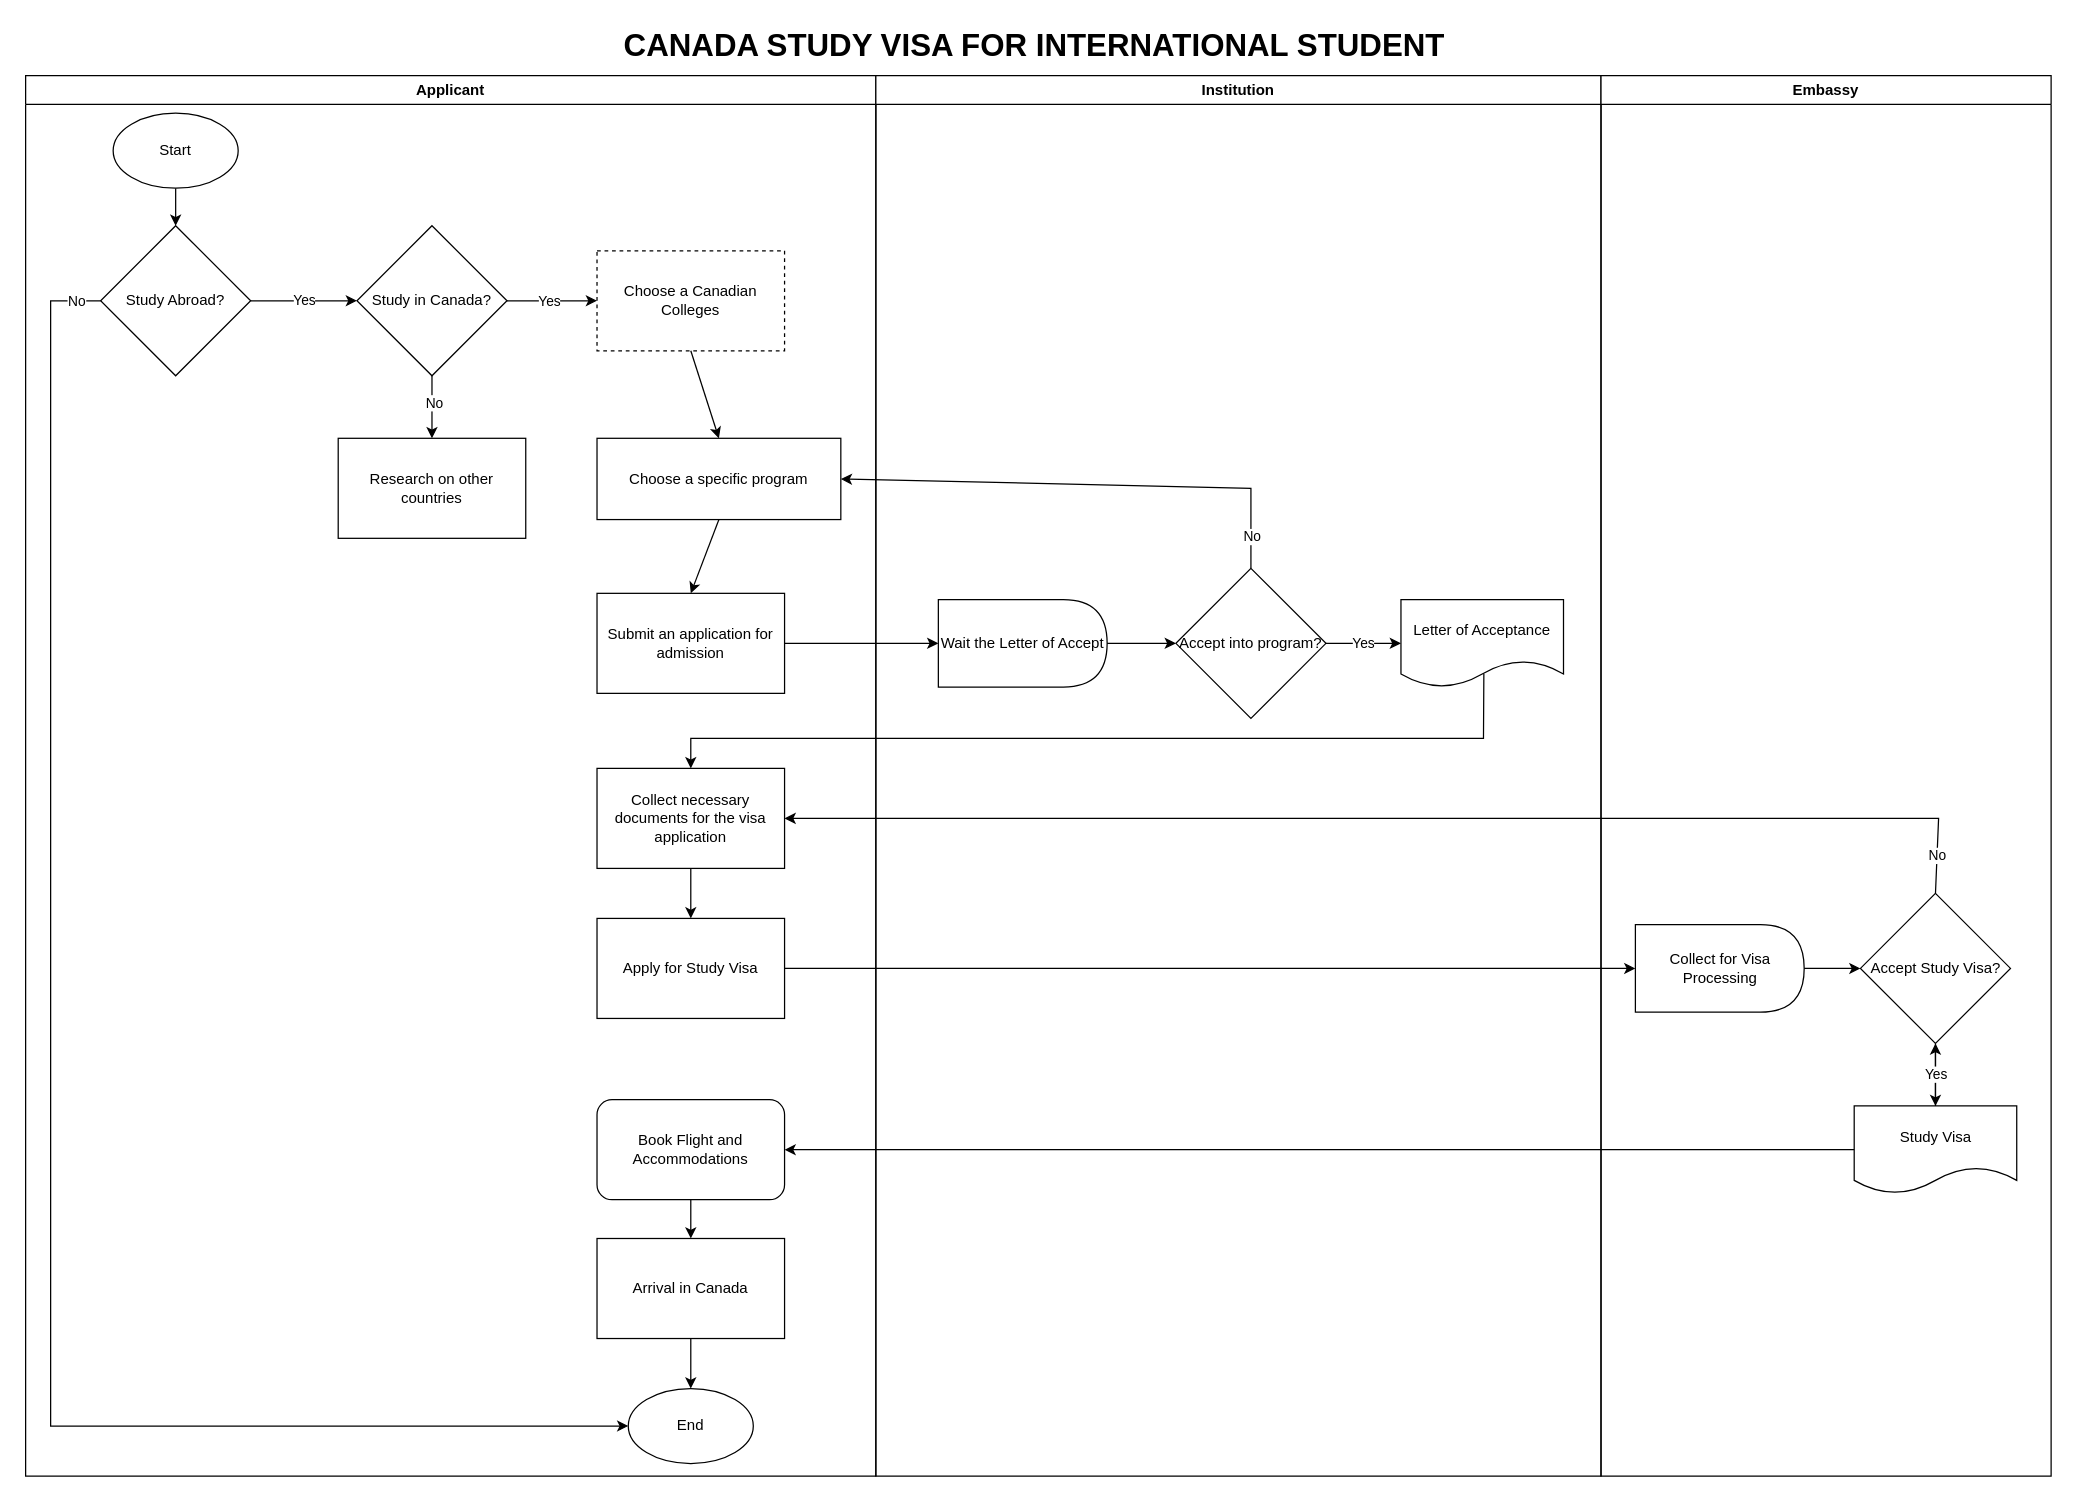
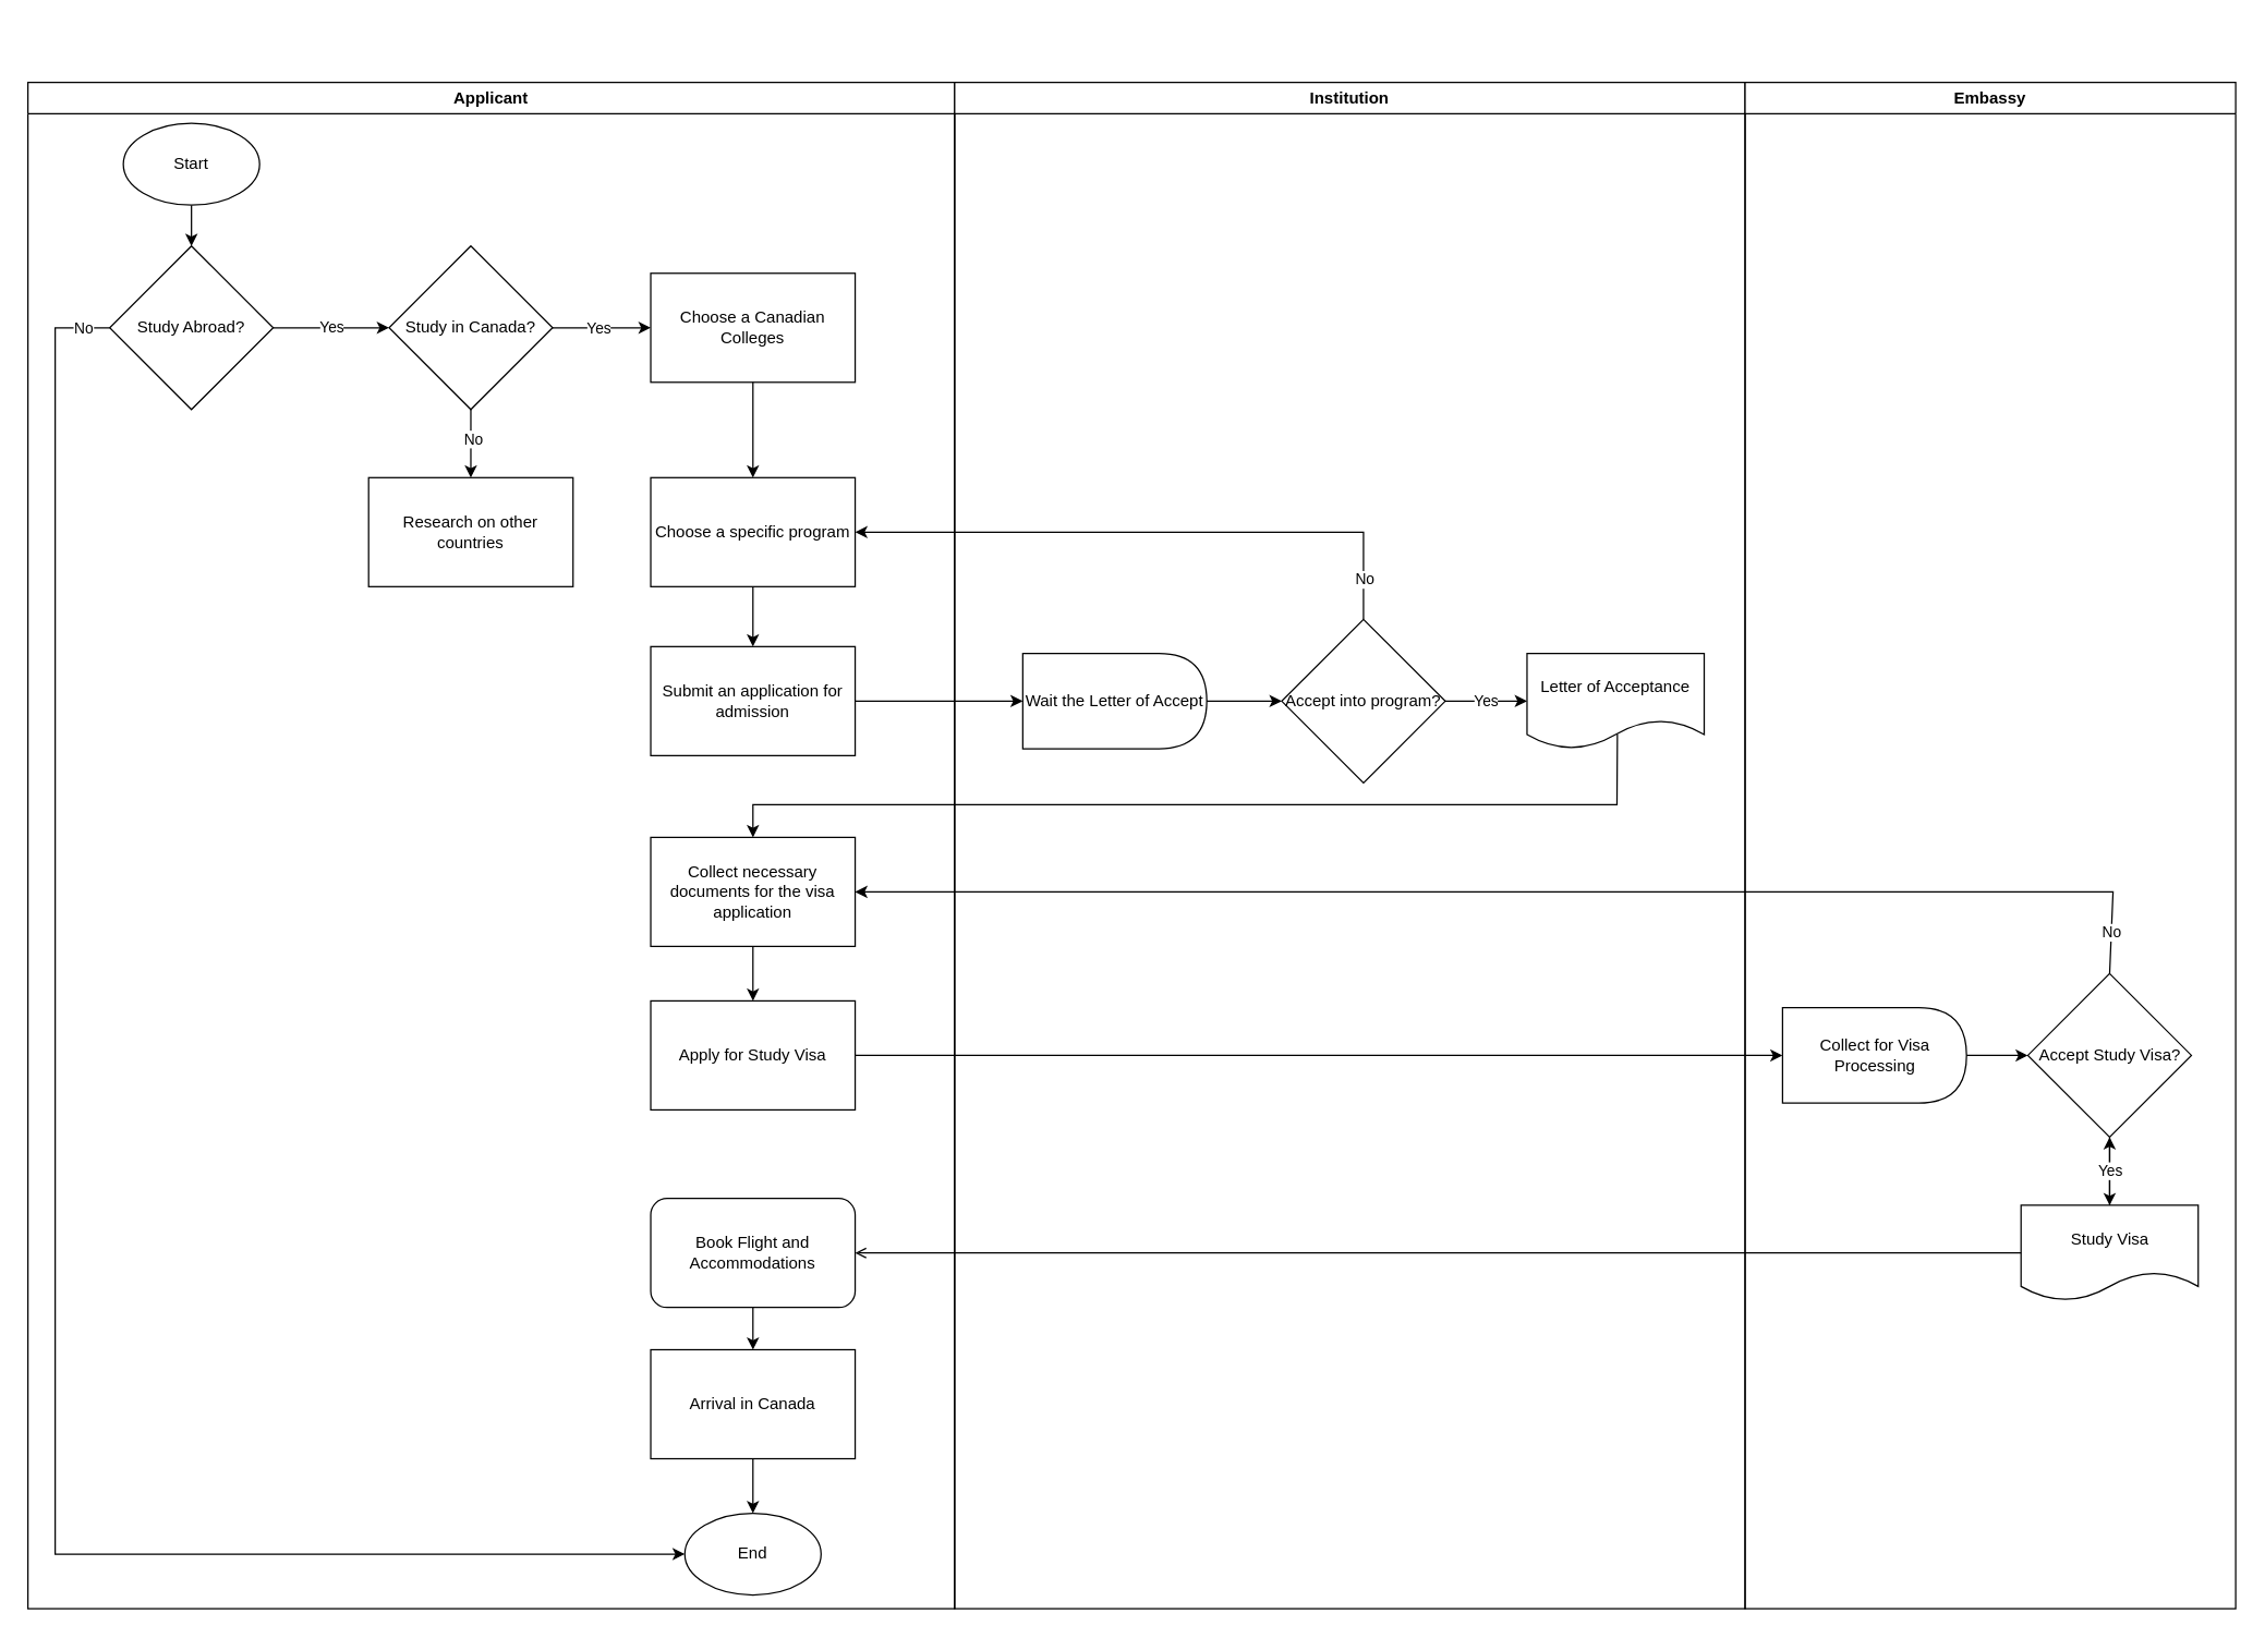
- <mxCell id="49" value="CANADA STUDY VISA FOR INTERNATIONAL STUDENT" style="text;html=1;strokeColor=none;fillColor=none;align=center;verticalAlign=middle;whiteSpace=wrap;rounded=0;fontStyle=1;fontSize=25;" vertex="1" parent="1"><mxGeometry x="482" width="690" height="30" as="geometry" y="20" /></mxCell>
- <mxCell id="13" value="Choose a Canadian Colleges" style="rounded=0;whiteSpace=wrap;html=1;dashed=1;" parent="8" vertex="1"><mxGeometry x="457" y="140" width="150" height="80" as="geometry" /></mxCell>
+ <mxCell id="13" value="Choose a Canadian Colleges" style="rounded=0;whiteSpace=wrap;html=1;" parent="8" vertex="1"><mxGeometry x="457" y="140" width="150" height="80" as="geometry" /></mxCell>
- <mxCell id="17" value="Choose a specific program" style="rounded=0;whiteSpace=wrap;html=1;" parent="8" vertex="1"><mxGeometry x="457" y="290" width="195" height="65" as="geometry" /></mxCell>
+ <mxCell id="17" value="Choose a specific program" style="rounded=0;whiteSpace=wrap;html=1;" parent="8" vertex="1"><mxGeometry x="457" y="290" width="150" height="80" as="geometry" /></mxCell>
- <mxCell id="48" value="" style="endArrow=classic;html=1;rounded=0;exitX=0;exitY=0.5;exitDx=0;exitDy=0;entryX=1;entryY=0.5;entryDx=0;entryDy=0;" edge="1" parent="1" source="38" target="22"><mxGeometry width="50" height="50" relative="1" as="geometry"><mxPoint x="990" y="910" as="sourcePoint" /><mxPoint x="1040" y="860" as="targetPoint" /></mxGeometry></mxCell>
+ <mxCell id="48" value="" style="endArrow=open;html=1;rounded=0;exitX=0;exitY=0.5;exitDx=0;exitDy=0;entryX=1;entryY=0.5;entryDx=0;entryDy=0;" edge="1" parent="1" source="38" target="22"><mxGeometry width="50" height="50" relative="1" as="geometry"><mxPoint x="990" y="910" as="sourcePoint" /><mxPoint x="1040" y="860" as="targetPoint" /></mxGeometry></mxCell>
